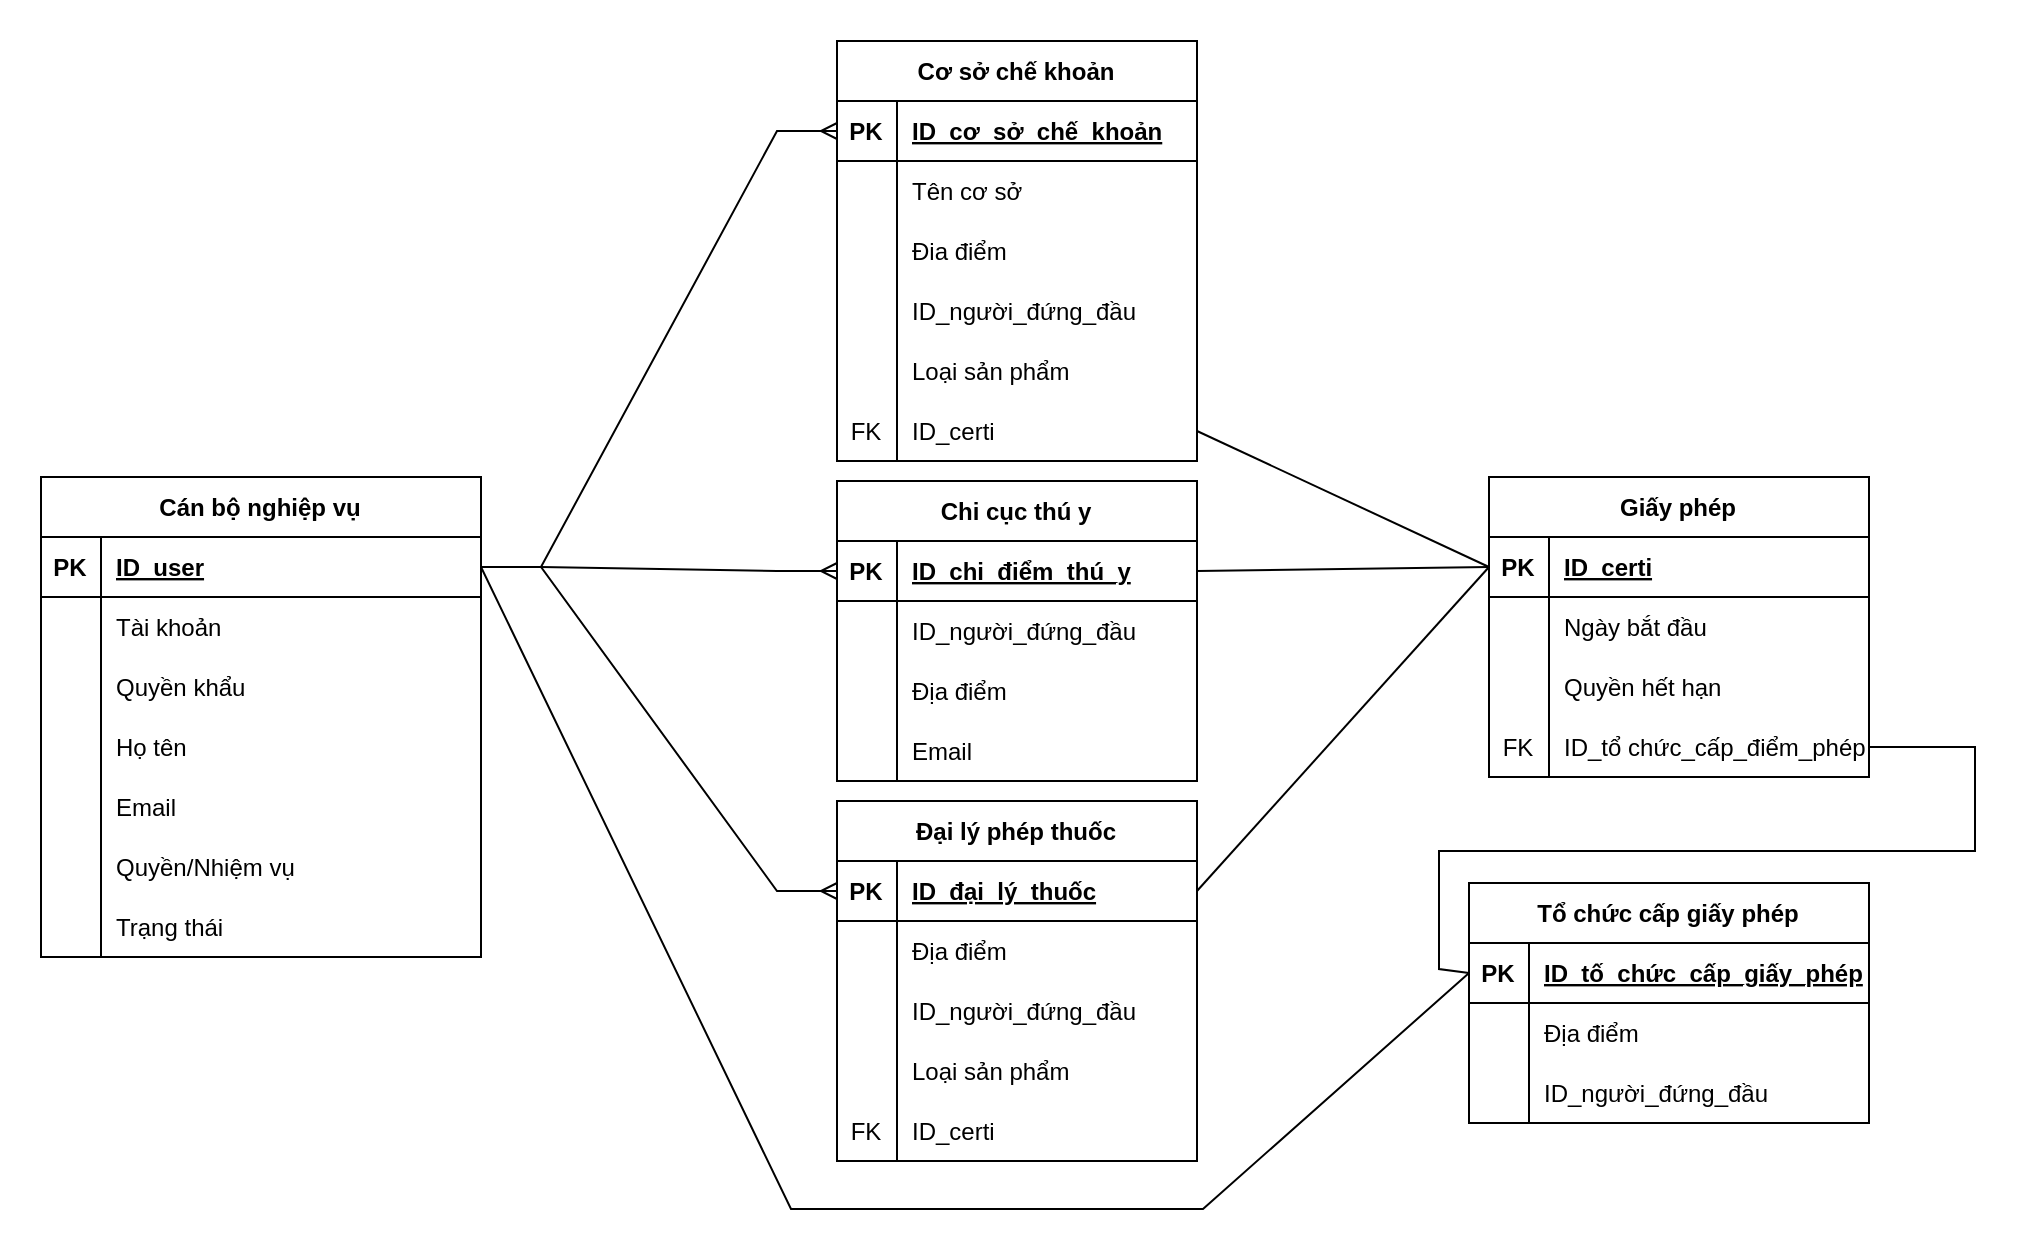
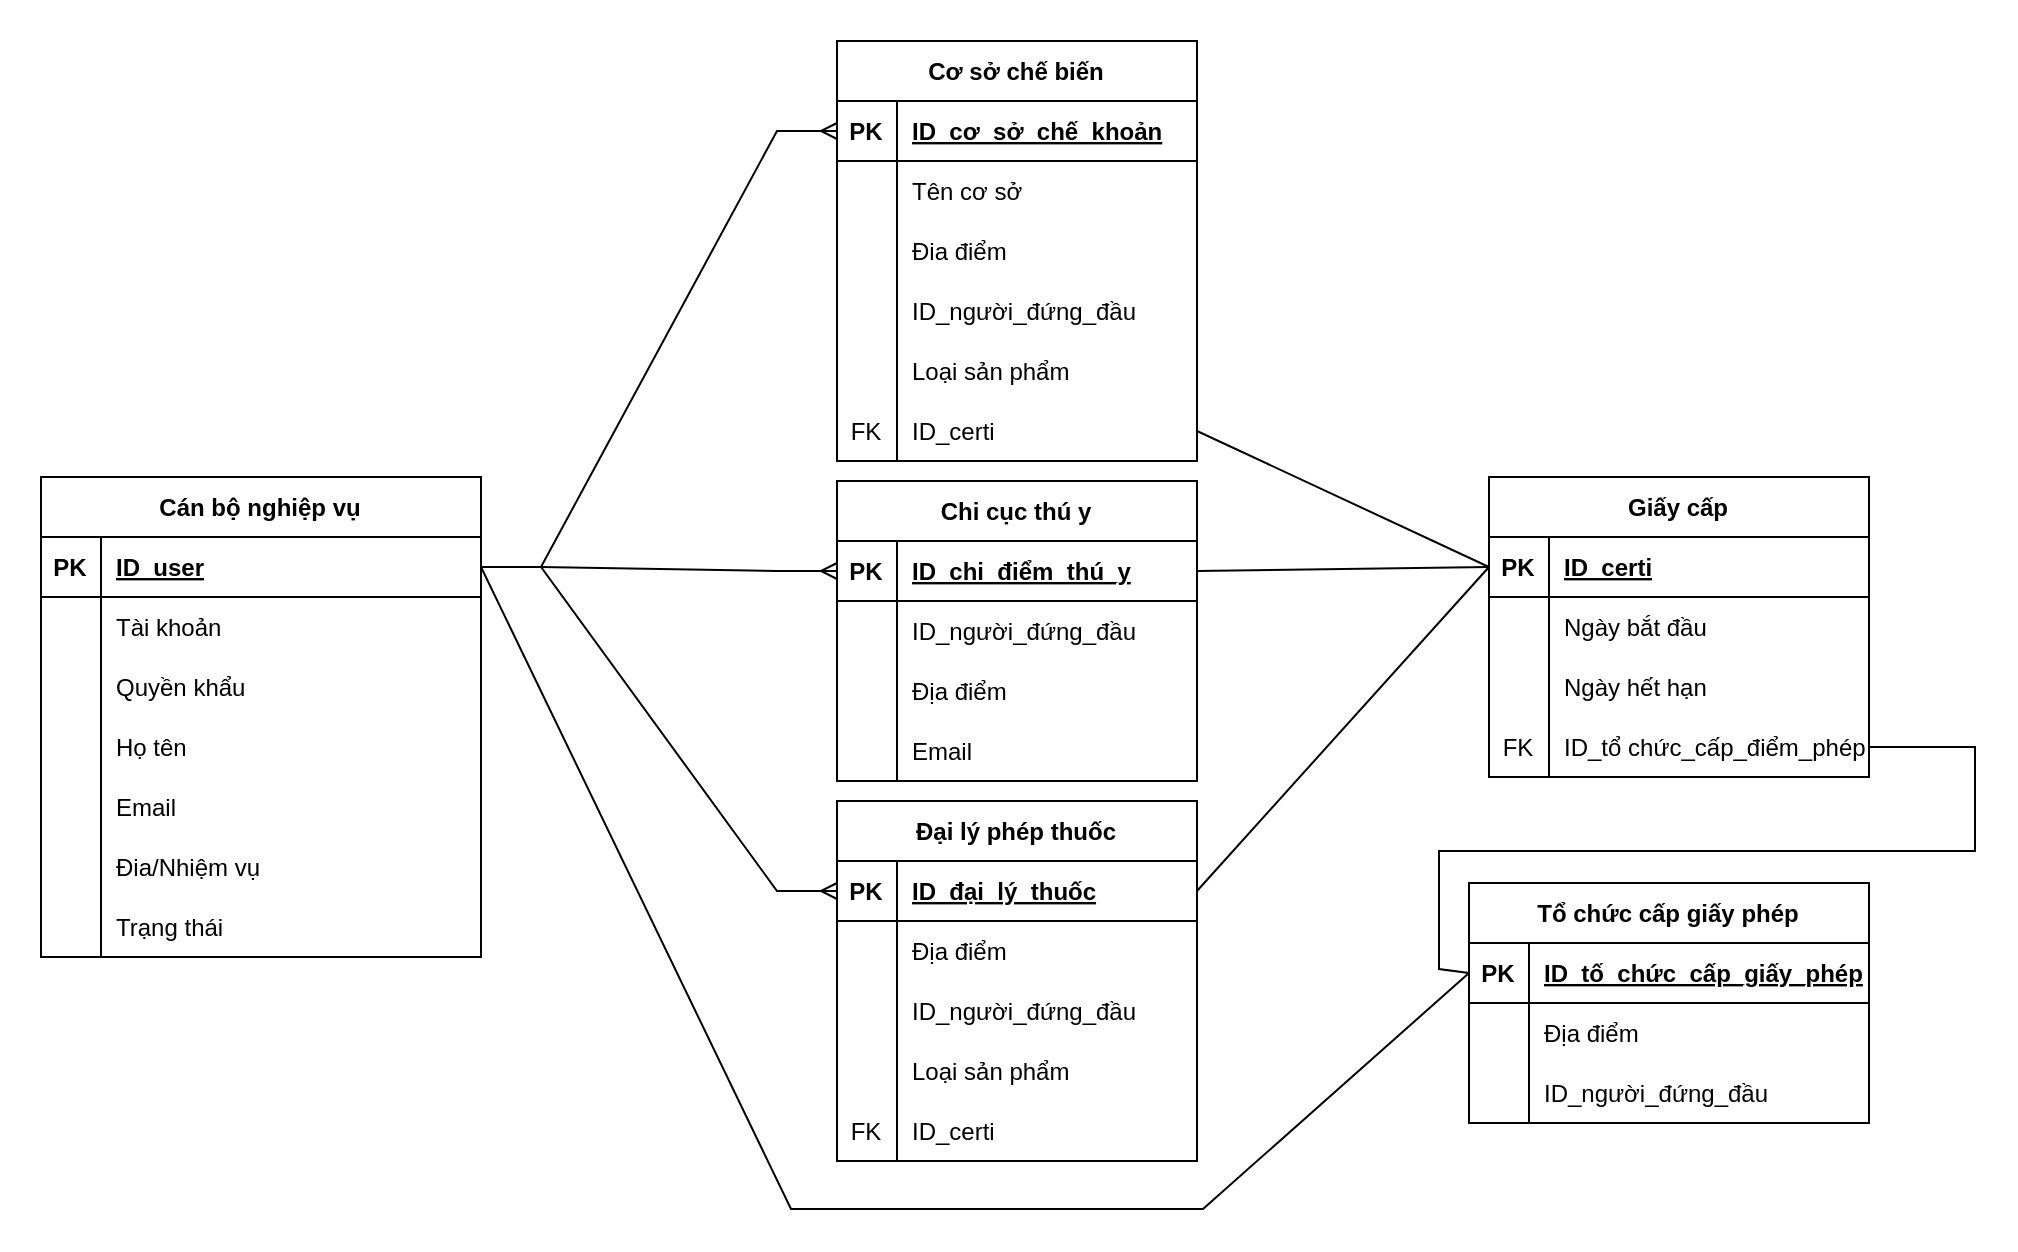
- <mxCell id="37" value="Cơ sở chế khoản" style="shape=table;startSize=30;container=1;collapsible=1;childLayout=tableLayout;fixedRows=1;rowLines=0;fontStyle=1;align=center;resizeLast=1;" vertex="1" parent="1"><mxGeometry x="418" y="20" width="180" height="210" as="geometry" /></mxCell>
+ <mxCell id="37" value="Cơ sở chế biến" style="shape=table;startSize=30;container=1;collapsible=1;childLayout=tableLayout;fixedRows=1;rowLines=0;fontStyle=1;align=center;resizeLast=1;" vertex="1" parent="1"><mxGeometry x="418" y="20" width="180" height="210" as="geometry" /></mxCell>
- <mxCell id="24" value="Giấy phép" style="shape=table;startSize=30;container=1;collapsible=1;childLayout=tableLayout;fixedRows=1;rowLines=0;fontStyle=1;align=center;resizeLast=1;" vertex="1" parent="1"><mxGeometry x="744" y="238" width="190" height="150" as="geometry" /></mxCell>
+ <mxCell id="24" value="Giấy cấp" style="shape=table;startSize=30;container=1;collapsible=1;childLayout=tableLayout;fixedRows=1;rowLines=0;fontStyle=1;align=center;resizeLast=1;" vertex="1" parent="1"><mxGeometry x="744" y="238" width="190" height="150" as="geometry" /></mxCell>
- <mxCell id="33" value="Quyền hết hạn" style="shape=partialRectangle;connectable=0;fillColor=none;top=0;left=0;bottom=0;right=0;align=left;spacingLeft=6;overflow=hidden;" vertex="1" parent="31"><mxGeometry x="30" width="160" height="30" as="geometry"><mxRectangle width="160" height="30" as="alternateBounds" /></mxGeometry></mxCell>
+ <mxCell id="33" value="Ngày hết hạn" style="shape=partialRectangle;connectable=0;fillColor=none;top=0;left=0;bottom=0;right=0;align=left;spacingLeft=6;overflow=hidden;" vertex="1" parent="31"><mxGeometry x="30" width="160" height="30" as="geometry"><mxRectangle width="160" height="30" as="alternateBounds" /></mxGeometry></mxCell>
- <mxCell id="20" value="Quyền/Nhiệm vụ" style="shape=partialRectangle;connectable=0;fillColor=none;top=0;left=0;bottom=0;right=0;align=left;spacingLeft=6;overflow=hidden;" vertex="1" parent="18"><mxGeometry x="30" width="190" height="30" as="geometry"><mxRectangle width="190" height="30" as="alternateBounds" /></mxGeometry></mxCell>
+ <mxCell id="20" value="Đia/Nhiệm vụ" style="shape=partialRectangle;connectable=0;fillColor=none;top=0;left=0;bottom=0;right=0;align=left;spacingLeft=6;overflow=hidden;" vertex="1" parent="18"><mxGeometry x="30" width="190" height="30" as="geometry"><mxRectangle width="190" height="30" as="alternateBounds" /></mxGeometry></mxCell>
